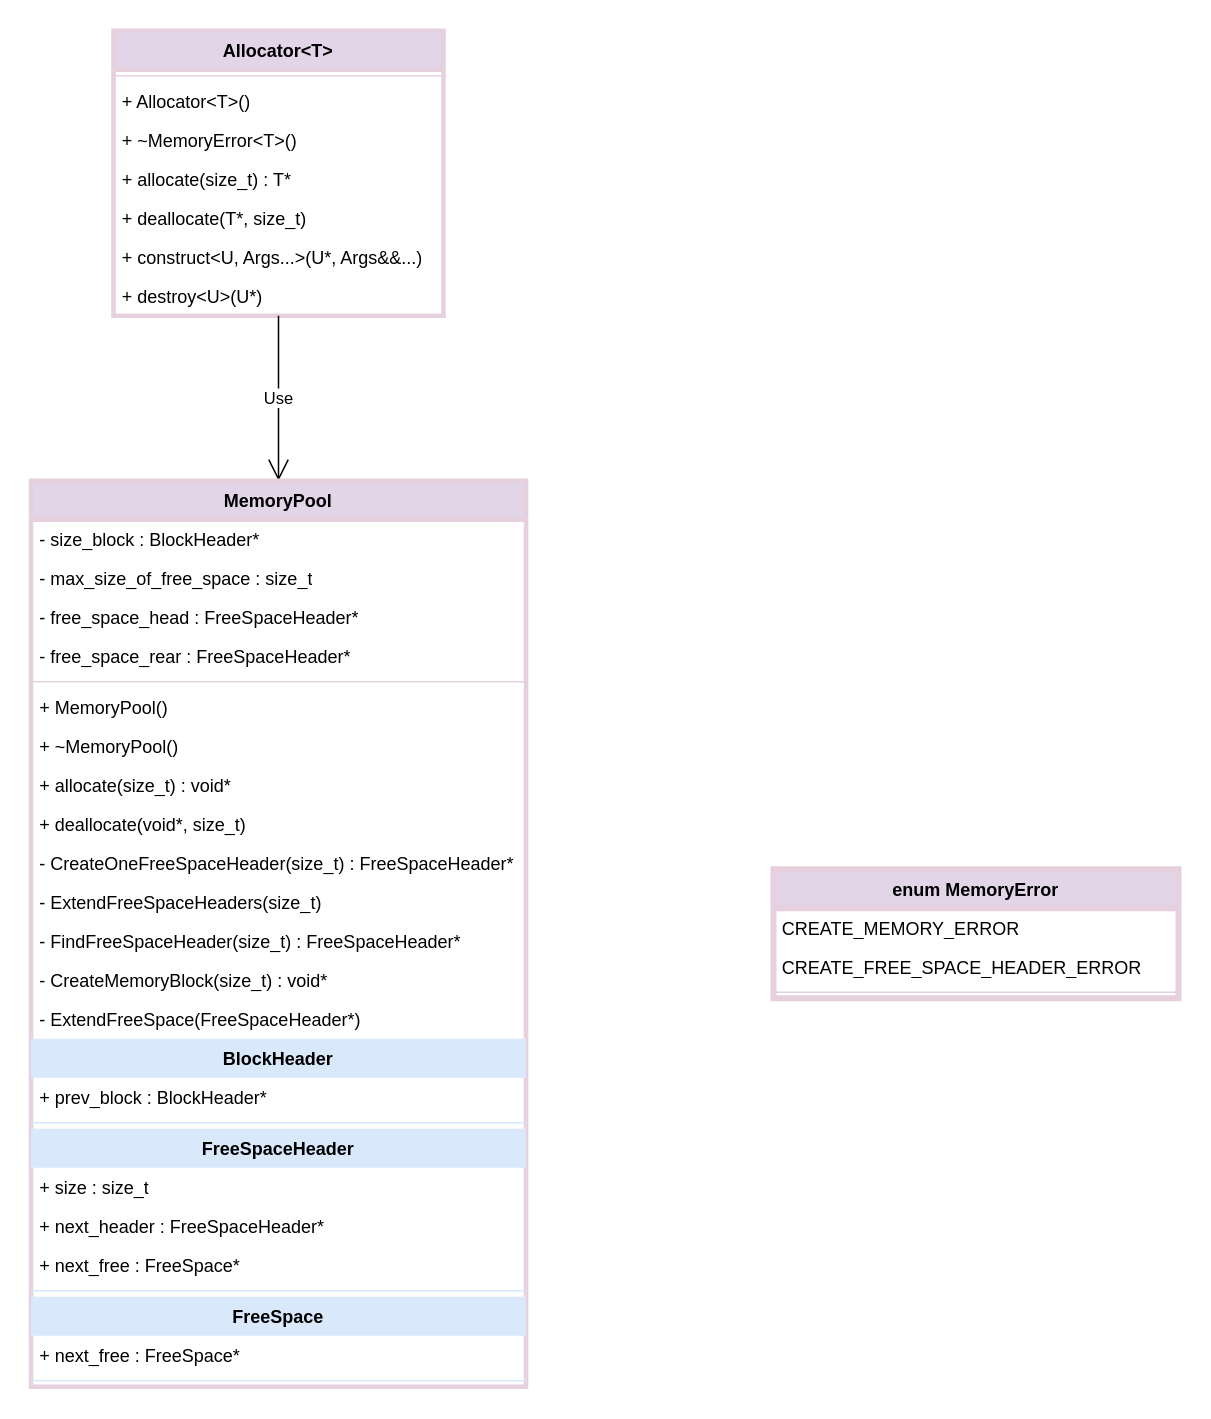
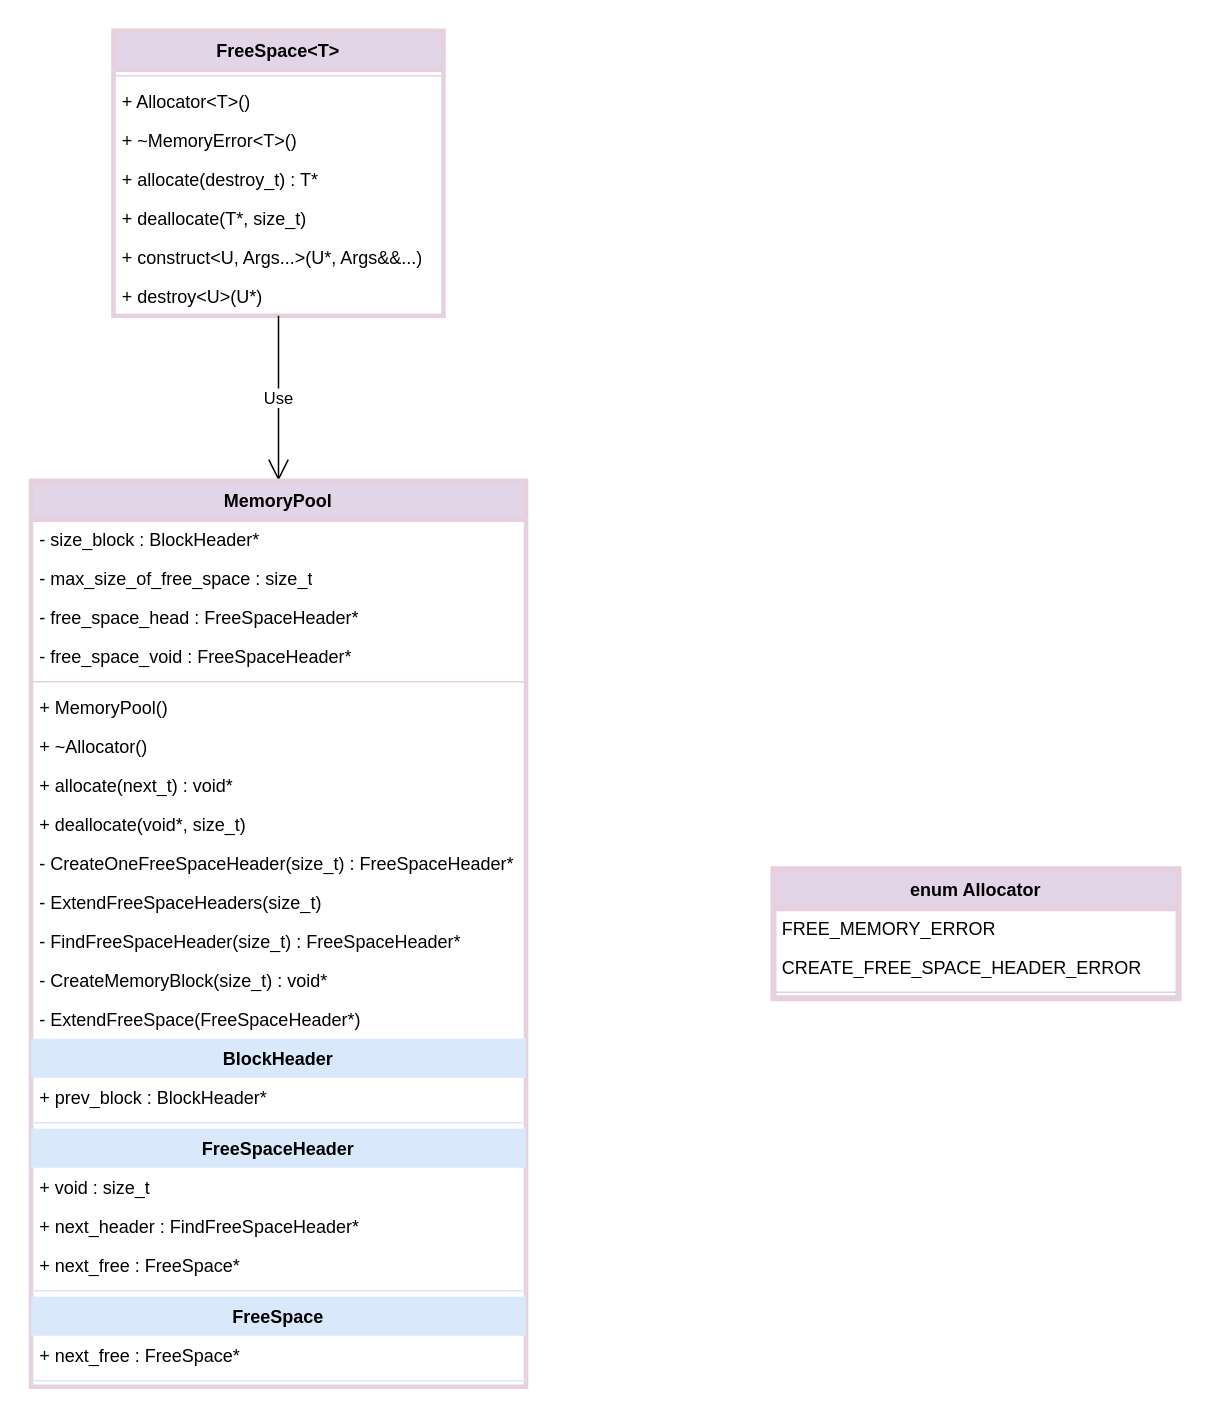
- <mxCell id="2" value="Allocator&amp;lt;T&amp;gt;" style="swimlane;fontStyle=1;align=center;verticalAlign=top;childLayout=stackLayout;horizontal=1;startSize=26;horizontalStack=0;resizeParent=1;resizeParentMax=0;resizeLast=0;collapsible=1;marginBottom=0;whiteSpace=wrap;html=1;fillColor=#e1d5e7;strokeColor=#E6D0DE;strokeWidth=3;" vertex="1" parent="1"><mxGeometry x="75" y="20" width="220" height="190" as="geometry" /></mxCell>
+ <mxCell id="2" value="FreeSpace&amp;lt;T&amp;gt;" style="swimlane;fontStyle=1;align=center;verticalAlign=top;childLayout=stackLayout;horizontal=1;startSize=26;horizontalStack=0;resizeParent=1;resizeParentMax=0;resizeLast=0;collapsible=1;marginBottom=0;whiteSpace=wrap;html=1;fillColor=#e1d5e7;strokeColor=#E6D0DE;strokeWidth=3;" vertex="1" parent="1"><mxGeometry x="75" y="20" width="220" height="190" as="geometry" /></mxCell>
- <mxCell id="6" value="+ allocate(size_t) : T*" style="text;strokeColor=none;fillColor=none;align=left;verticalAlign=top;spacingLeft=4;spacingRight=4;overflow=hidden;rotatable=0;points=[[0,0.5],[1,0.5]];portConstraint=eastwest;whiteSpace=wrap;html=1;" vertex="1" parent="2"><mxGeometry y="86" width="220" height="26" as="geometry" /></mxCell>
+ <mxCell id="6" value="+ allocate(destroy_t) : T*" style="text;strokeColor=none;fillColor=none;align=left;verticalAlign=top;spacingLeft=4;spacingRight=4;overflow=hidden;rotatable=0;points=[[0,0.5],[1,0.5]];portConstraint=eastwest;whiteSpace=wrap;html=1;" vertex="1" parent="2"><mxGeometry y="86" width="220" height="26" as="geometry" /></mxCell>
- <mxCell id="15" value="- free_space_rear : FreeSpaceHeader*" style="text;strokeColor=none;fillColor=none;align=left;verticalAlign=top;spacingLeft=4;spacingRight=4;overflow=hidden;rotatable=0;points=[[0,0.5],[1,0.5]];portConstraint=eastwest;whiteSpace=wrap;html=1;" vertex="1" parent="11"><mxGeometry y="104" width="330" height="26" as="geometry" /></mxCell>
+ <mxCell id="15" value="- free_space_void : FreeSpaceHeader*" style="text;strokeColor=none;fillColor=none;align=left;verticalAlign=top;spacingLeft=4;spacingRight=4;overflow=hidden;rotatable=0;points=[[0,0.5],[1,0.5]];portConstraint=eastwest;whiteSpace=wrap;html=1;" vertex="1" parent="11"><mxGeometry y="104" width="330" height="26" as="geometry" /></mxCell>
- <mxCell id="18" value="+ ~MemoryPool()" style="text;strokeColor=none;fillColor=none;align=left;verticalAlign=top;spacingLeft=4;spacingRight=4;overflow=hidden;rotatable=0;points=[[0,0.5],[1,0.5]];portConstraint=eastwest;whiteSpace=wrap;html=1;" vertex="1" parent="11"><mxGeometry y="164" width="330" height="26" as="geometry" /></mxCell>
+ <mxCell id="18" value="+ ~Allocator()" style="text;strokeColor=none;fillColor=none;align=left;verticalAlign=top;spacingLeft=4;spacingRight=4;overflow=hidden;rotatable=0;points=[[0,0.5],[1,0.5]];portConstraint=eastwest;whiteSpace=wrap;html=1;" vertex="1" parent="11"><mxGeometry y="164" width="330" height="26" as="geometry" /></mxCell>
- <mxCell id="19" value="+ allocate(size_t) : void*" style="text;strokeColor=none;fillColor=none;align=left;verticalAlign=top;spacingLeft=4;spacingRight=4;overflow=hidden;rotatable=0;points=[[0,0.5],[1,0.5]];portConstraint=eastwest;whiteSpace=wrap;html=1;" vertex="1" parent="11"><mxGeometry y="190" width="330" height="26" as="geometry" /></mxCell>
+ <mxCell id="19" value="+ allocate(next_t) : void*" style="text;strokeColor=none;fillColor=none;align=left;verticalAlign=top;spacingLeft=4;spacingRight=4;overflow=hidden;rotatable=0;points=[[0,0.5],[1,0.5]];portConstraint=eastwest;whiteSpace=wrap;html=1;" vertex="1" parent="11"><mxGeometry y="190" width="330" height="26" as="geometry" /></mxCell>
- <mxCell id="37" value="enum MemoryError" style="swimlane;fontStyle=1;align=center;verticalAlign=top;childLayout=stackLayout;horizontal=1;startSize=26;horizontalStack=0;resizeParent=1;resizeParentMax=0;resizeLast=0;collapsible=1;marginBottom=0;whiteSpace=wrap;html=1;strokeWidth=4;fillColor=#e1d5e7;strokeColor=#E6D0DE;" vertex="1" parent="1"><mxGeometry x="515" y="579" width="270" height="86" as="geometry" /></mxCell>
+ <mxCell id="37" value="enum Allocator" style="swimlane;fontStyle=1;align=center;verticalAlign=top;childLayout=stackLayout;horizontal=1;startSize=26;horizontalStack=0;resizeParent=1;resizeParentMax=0;resizeLast=0;collapsible=1;marginBottom=0;whiteSpace=wrap;html=1;strokeWidth=4;fillColor=#e1d5e7;strokeColor=#E6D0DE;" vertex="1" parent="1"><mxGeometry x="515" y="579" width="270" height="86" as="geometry" /></mxCell>
- <mxCell id="38" value="CREATE_MEMORY_ERROR" style="text;strokeColor=none;fillColor=none;align=left;verticalAlign=top;spacingLeft=4;spacingRight=4;overflow=hidden;rotatable=0;points=[[0,0.5],[1,0.5]];portConstraint=eastwest;whiteSpace=wrap;html=1;" vertex="1" parent="37"><mxGeometry y="26" width="270" height="26" as="geometry" /></mxCell>
+ <mxCell id="38" value="FREE_MEMORY_ERROR" style="text;strokeColor=none;fillColor=none;align=left;verticalAlign=top;spacingLeft=4;spacingRight=4;overflow=hidden;rotatable=0;points=[[0,0.5],[1,0.5]];portConstraint=eastwest;whiteSpace=wrap;html=1;" vertex="1" parent="37"><mxGeometry y="26" width="270" height="26" as="geometry" /></mxCell>
- <mxCell id="30" value="+ size : size_t" style="text;strokeColor=none;fillColor=none;align=left;verticalAlign=top;spacingLeft=4;spacingRight=4;overflow=hidden;rotatable=0;points=[[0,0.5],[1,0.5]];portConstraint=eastwest;whiteSpace=wrap;html=1;" vertex="1" parent="29"><mxGeometry y="26" width="330" height="26" as="geometry" /></mxCell>
+ <mxCell id="30" value="+ void : size_t" style="text;strokeColor=none;fillColor=none;align=left;verticalAlign=top;spacingLeft=4;spacingRight=4;overflow=hidden;rotatable=0;points=[[0,0.5],[1,0.5]];portConstraint=eastwest;whiteSpace=wrap;html=1;" vertex="1" parent="29"><mxGeometry y="26" width="330" height="26" as="geometry" /></mxCell>
- <mxCell id="31" value="+ next_header : FreeSpaceHeader*" style="text;strokeColor=none;fillColor=none;align=left;verticalAlign=top;spacingLeft=4;spacingRight=4;overflow=hidden;rotatable=0;points=[[0,0.5],[1,0.5]];portConstraint=eastwest;whiteSpace=wrap;html=1;" vertex="1" parent="29"><mxGeometry y="52" width="330" height="26" as="geometry" /></mxCell>
+ <mxCell id="31" value="+ next_header : FindFreeSpaceHeader*" style="text;strokeColor=none;fillColor=none;align=left;verticalAlign=top;spacingLeft=4;spacingRight=4;overflow=hidden;rotatable=0;points=[[0,0.5],[1,0.5]];portConstraint=eastwest;whiteSpace=wrap;html=1;" vertex="1" parent="29"><mxGeometry y="52" width="330" height="26" as="geometry" /></mxCell>
